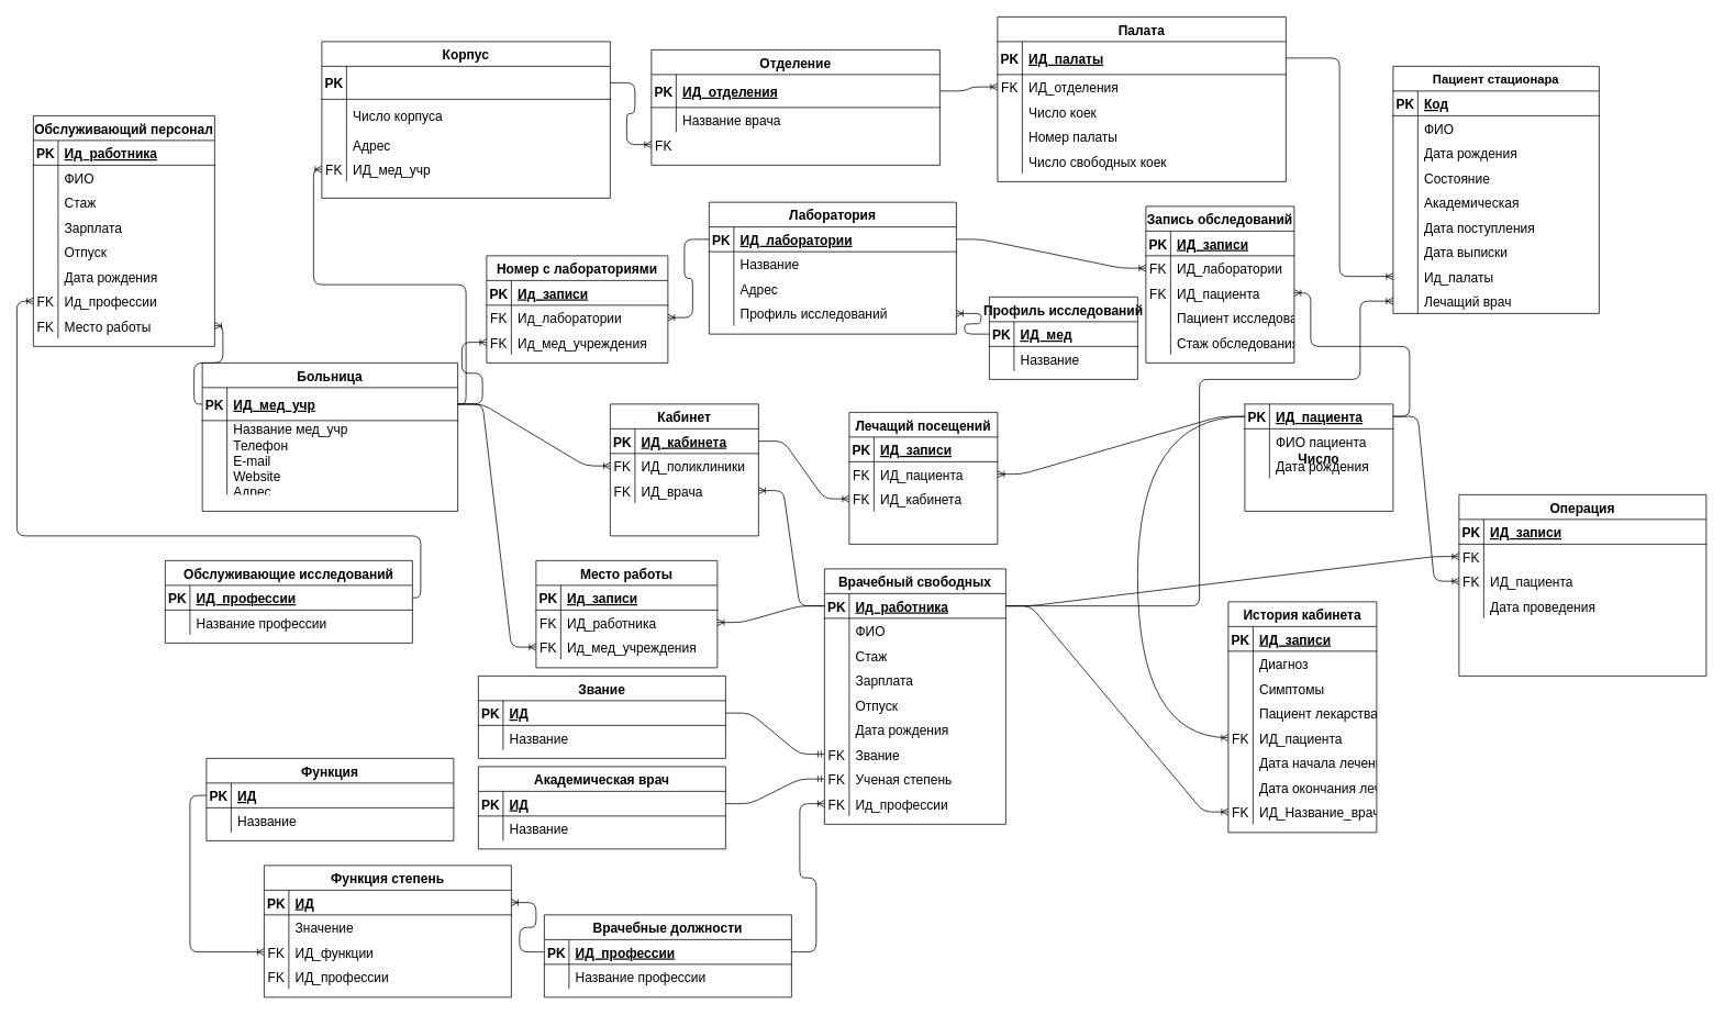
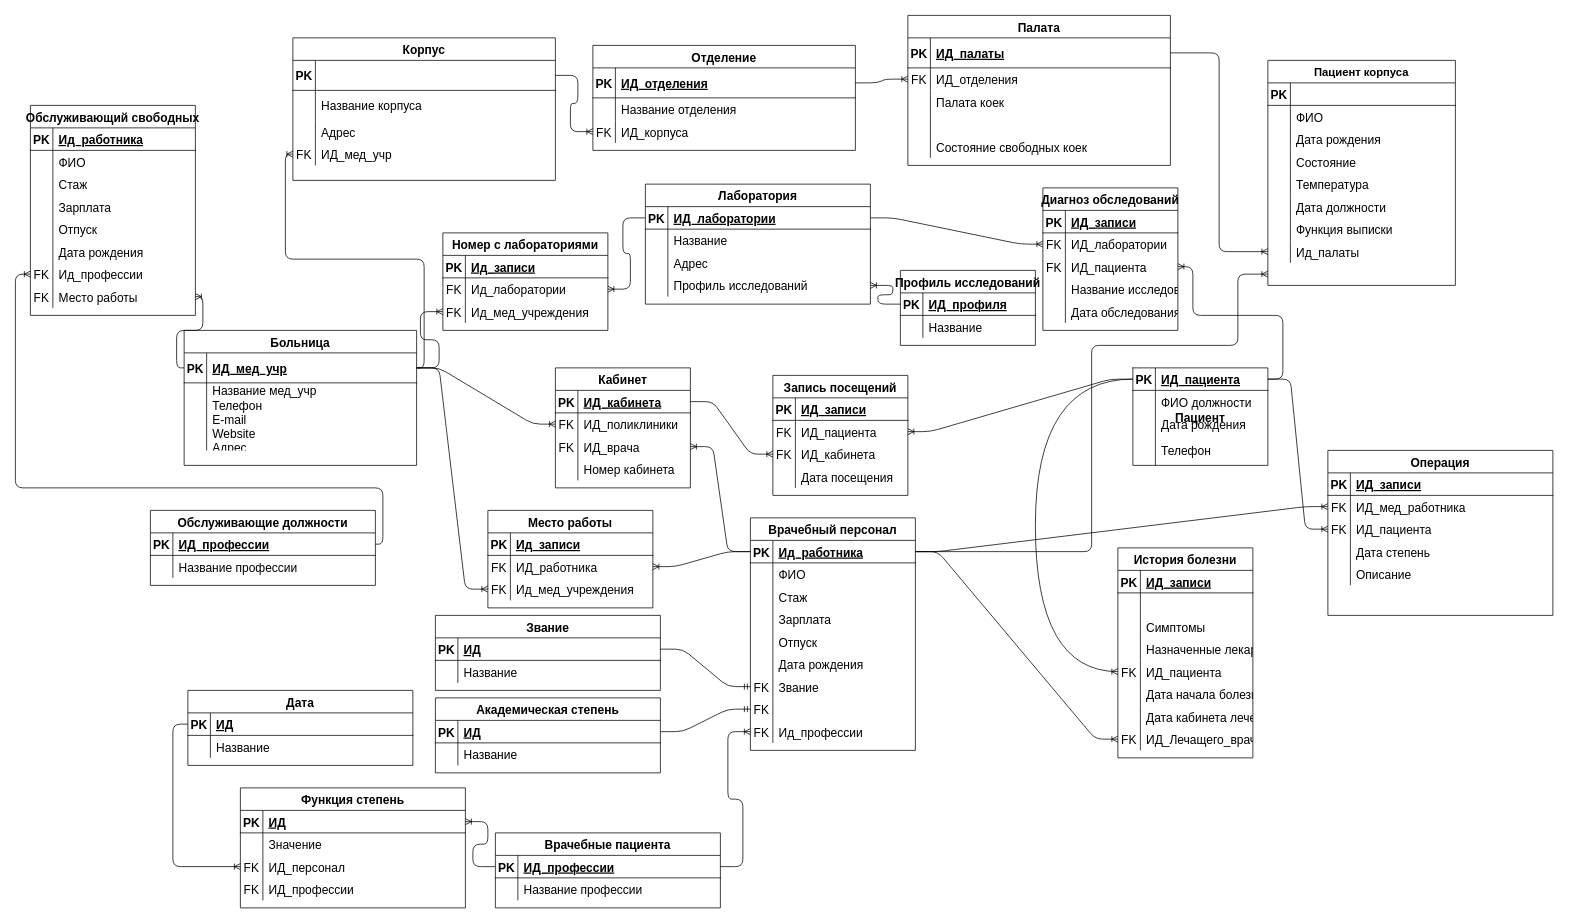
- <mxCell id="315" value="Пациент стационара" style="shape=table;startSize=30;container=1;collapsible=1;childLayout=tableLayout;fixedRows=1;rowLines=0;fontStyle=1;align=center;resizeLast=1;fontSize=15;" vertex="1" parent="1"><mxGeometry x="1690" y="80" width="250" height="300" as="geometry" /></mxCell>
+ <mxCell id="315" value="Пациент корпуса" style="shape=table;startSize=30;container=1;collapsible=1;childLayout=tableLayout;fixedRows=1;rowLines=0;fontStyle=1;align=center;resizeLast=1;fontSize=15;" vertex="1" parent="1"><mxGeometry x="1690" y="80" width="250" height="300" as="geometry" /></mxCell>
- <mxCell id="318" value="Код" style="shape=partialRectangle;connectable=0;fillColor=none;top=0;left=0;bottom=0;right=0;align=left;spacingLeft=6;fontStyle=5;overflow=hidden;fontSize=16;" vertex="1" parent="316"><mxGeometry x="30" width="220" height="30" as="geometry" /></mxCell>
- <mxCell id="181" value="Число коек" style="shape=partialRectangle;overflow=hidden;connectable=0;fillColor=none;top=0;left=0;bottom=0;right=0;align=left;spacingLeft=6;fontSize=16;" parent="179" vertex="1"><mxGeometry x="30" width="320" height="30" as="geometry" /></mxCell>
+ <mxCell id="181" value="Палата коек" style="shape=partialRectangle;overflow=hidden;connectable=0;fillColor=none;top=0;left=0;bottom=0;right=0;align=left;spacingLeft=6;fontSize=16;" parent="179" vertex="1"><mxGeometry x="30" width="320" height="30" as="geometry" /></mxCell>
- <mxCell id="14" value="Число корпуса" style="shape=partialRectangle;overflow=hidden;connectable=0;fillColor=none;top=0;left=0;bottom=0;right=0;align=left;spacingLeft=6;fontSize=16;" parent="12" vertex="1"><mxGeometry x="30" width="320" height="40" as="geometry" /></mxCell>
+ <mxCell id="14" value="Название корпуса" style="shape=partialRectangle;overflow=hidden;connectable=0;fillColor=none;top=0;left=0;bottom=0;right=0;align=left;spacingLeft=6;fontSize=16;" parent="12" vertex="1"><mxGeometry x="30" width="320" height="40" as="geometry" /></mxCell>
- <mxCell id="27" value="Название врача" style="shape=partialRectangle;overflow=hidden;connectable=0;fillColor=none;top=0;left=0;bottom=0;right=0;align=left;spacingLeft=6;fontSize=16;" parent="25" vertex="1"><mxGeometry x="30" width="320" height="30" as="geometry" /></mxCell>
+ <mxCell id="27" value="Название отделения" style="shape=partialRectangle;overflow=hidden;connectable=0;fillColor=none;top=0;left=0;bottom=0;right=0;align=left;spacingLeft=6;fontSize=16;" parent="25" vertex="1"><mxGeometry x="30" width="320" height="30" as="geometry" /></mxCell>
- <mxCell id="242" value="Обслуживающий персонал" style="shape=table;startSize=30;container=1;collapsible=1;childLayout=tableLayout;fixedRows=1;rowLines=0;fontStyle=1;align=center;resizeLast=1;fontSize=16;" parent="1" vertex="1"><mxGeometry x="40" y="140" width="220" height="280" as="geometry" /></mxCell>
+ <mxCell id="242" value="Обслуживающий свободных" style="shape=table;startSize=30;container=1;collapsible=1;childLayout=tableLayout;fixedRows=1;rowLines=0;fontStyle=1;align=center;resizeLast=1;fontSize=16;" parent="1" vertex="1"><mxGeometry x="40" y="140" width="220" height="280" as="geometry" /></mxCell>
- <mxCell id="184" value="Номер палаты" style="shape=partialRectangle;connectable=0;fillColor=none;top=0;left=0;bottom=0;right=0;align=left;spacingLeft=6;overflow=hidden;fontSize=16;" parent="182" vertex="1"><mxGeometry x="30" width="320" height="30" as="geometry" /></mxCell>
+ <mxCell id="30" value="ИД_корпуса" style="shape=partialRectangle;connectable=0;fillColor=none;top=0;left=0;bottom=0;right=0;align=left;spacingLeft=6;fontStyle=0;overflow=hidden;fontSize=16;" parent="28" vertex="1"><mxGeometry x="30" width="320" height="30" as="geometry" /></mxCell>
- <mxCell id="187" value="Число свободных коек" style="shape=partialRectangle;connectable=0;fillColor=none;top=0;left=0;bottom=0;right=0;align=left;spacingLeft=6;overflow=hidden;fontSize=16;" parent="185" vertex="1"><mxGeometry x="30" width="320" height="30" as="geometry" /></mxCell>
+ <mxCell id="187" value="Состояние свободных коек" style="shape=partialRectangle;connectable=0;fillColor=none;top=0;left=0;bottom=0;right=0;align=left;spacingLeft=6;overflow=hidden;fontSize=16;" parent="185" vertex="1"><mxGeometry x="30" width="320" height="30" as="geometry" /></mxCell>
- <mxCell id="330" value="Академическая" style="shape=partialRectangle;connectable=0;fillColor=none;top=0;left=0;bottom=0;right=0;align=left;spacingLeft=6;overflow=hidden;fontSize=16;" vertex="1" parent="328"><mxGeometry x="30" width="220" height="30" as="geometry" /></mxCell>
+ <mxCell id="330" value="Температура" style="shape=partialRectangle;connectable=0;fillColor=none;top=0;left=0;bottom=0;right=0;align=left;spacingLeft=6;overflow=hidden;fontSize=16;" vertex="1" parent="328"><mxGeometry x="30" width="220" height="30" as="geometry" /></mxCell>
- <mxCell id="217" value="Запись обследований" style="shape=table;startSize=30;container=1;collapsible=1;childLayout=tableLayout;fixedRows=1;rowLines=0;fontStyle=1;align=center;resizeLast=1;fontSize=16;" parent="1" vertex="1"><mxGeometry x="1390" y="250" width="180" height="190" as="geometry" /></mxCell>
+ <mxCell id="217" value="Диагноз обследований" style="shape=table;startSize=30;container=1;collapsible=1;childLayout=tableLayout;fixedRows=1;rowLines=0;fontStyle=1;align=center;resizeLast=1;fontSize=16;" parent="1" vertex="1"><mxGeometry x="1390" y="250" width="180" height="190" as="geometry" /></mxCell>
- <mxCell id="333" value="Дата поступления" style="shape=partialRectangle;connectable=0;fillColor=none;top=0;left=0;bottom=0;right=0;align=left;spacingLeft=6;overflow=hidden;fontSize=16;" vertex="1" parent="331"><mxGeometry x="30" width="220" height="30" as="geometry" /></mxCell>
+ <mxCell id="333" value="Дата должности" style="shape=partialRectangle;connectable=0;fillColor=none;top=0;left=0;bottom=0;right=0;align=left;spacingLeft=6;overflow=hidden;fontSize=16;" vertex="1" parent="331"><mxGeometry x="30" width="220" height="30" as="geometry" /></mxCell>
- <mxCell id="336" value="Дата выписки" style="shape=partialRectangle;connectable=0;fillColor=none;top=0;left=0;bottom=0;right=0;align=left;spacingLeft=6;overflow=hidden;fontSize=16;" vertex="1" parent="334"><mxGeometry x="30" width="220" height="30" as="geometry" /></mxCell>
+ <mxCell id="336" value="Функция выписки" style="shape=partialRectangle;connectable=0;fillColor=none;top=0;left=0;bottom=0;right=0;align=left;spacingLeft=6;overflow=hidden;fontSize=16;" vertex="1" parent="334"><mxGeometry x="30" width="220" height="30" as="geometry" /></mxCell>
- <mxCell id="342" value="Лечащий врач" style="shape=partialRectangle;connectable=0;fillColor=none;top=0;left=0;bottom=0;right=0;align=left;spacingLeft=6;overflow=hidden;fontSize=16;" vertex="1" parent="340"><mxGeometry x="30" width="220" height="30" as="geometry" /></mxCell>
- <mxCell id="229" value="Пациент исследования" style="shape=partialRectangle;connectable=0;fillColor=none;top=0;left=0;bottom=0;right=0;align=left;spacingLeft=6;overflow=hidden;fontSize=16;" parent="227" vertex="1"><mxGeometry x="30" width="150" height="30" as="geometry" /></mxCell>
+ <mxCell id="229" value="Название исследования" style="shape=partialRectangle;connectable=0;fillColor=none;top=0;left=0;bottom=0;right=0;align=left;spacingLeft=6;overflow=hidden;fontSize=16;" parent="227" vertex="1"><mxGeometry x="30" width="150" height="30" as="geometry" /></mxCell>
- <mxCell id="127" value="ИД_мед" style="shape=partialRectangle;connectable=0;fillColor=none;top=0;left=0;bottom=0;right=0;align=left;spacingLeft=6;fontStyle=5;overflow=hidden;fontSize=16;" parent="125" vertex="1"><mxGeometry x="30" width="150" height="30" as="geometry" /></mxCell>
+ <mxCell id="127" value="ИД_профиля" style="shape=partialRectangle;connectable=0;fillColor=none;top=0;left=0;bottom=0;right=0;align=left;spacingLeft=6;fontStyle=5;overflow=hidden;fontSize=16;" parent="125" vertex="1"><mxGeometry x="30" width="150" height="30" as="geometry" /></mxCell>
- <mxCell id="232" value="Стаж обследования" style="shape=partialRectangle;connectable=0;fillColor=none;top=0;left=0;bottom=0;right=0;align=left;spacingLeft=6;overflow=hidden;fontSize=16;" parent="230" vertex="1"><mxGeometry x="30" width="150" height="30" as="geometry" /></mxCell>
+ <mxCell id="232" value="Дата обследования" style="shape=partialRectangle;connectable=0;fillColor=none;top=0;left=0;bottom=0;right=0;align=left;spacingLeft=6;overflow=hidden;fontSize=16;" parent="230" vertex="1"><mxGeometry x="30" width="150" height="30" as="geometry" /></mxCell>
- <mxCell id="202" value="Лечащий посещений" style="shape=table;startSize=30;container=1;collapsible=1;childLayout=tableLayout;fixedRows=1;rowLines=0;fontStyle=1;align=center;resizeLast=1;fontSize=16;" parent="1" vertex="1"><mxGeometry x="1030" y="500" width="180" height="160" as="geometry" /></mxCell>
+ <mxCell id="202" value="Запись посещений" style="shape=table;startSize=30;container=1;collapsible=1;childLayout=tableLayout;fixedRows=1;rowLines=0;fontStyle=1;align=center;resizeLast=1;fontSize=16;" parent="1" vertex="1"><mxGeometry x="1030" y="500" width="180" height="160" as="geometry" /></mxCell>
- <mxCell id="138" value="ФИО пациента" style="shape=partialRectangle;connectable=0;fillColor=none;top=0;left=0;bottom=0;right=0;align=left;spacingLeft=6;overflow=hidden;fontSize=16;" parent="136" vertex="1"><mxGeometry x="30" width="150" height="30" as="geometry" /></mxCell>
+ <mxCell id="138" value="ФИО должности" style="shape=partialRectangle;connectable=0;fillColor=none;top=0;left=0;bottom=0;right=0;align=left;spacingLeft=6;overflow=hidden;fontSize=16;" parent="136" vertex="1"><mxGeometry x="30" width="150" height="30" as="geometry" /></mxCell>
- <mxCell id="132" value="Число" style="shape=table;startSize=0;container=1;collapsible=1;childLayout=tableLayout;fixedRows=1;rowLines=0;fontStyle=1;align=center;resizeLast=1;fontSize=16;" parent="1" vertex="1"><mxGeometry x="1510" y="490" width="180" height="130" as="geometry" /></mxCell>
+ <mxCell id="132" value="Пациент" style="shape=table;startSize=0;container=1;collapsible=1;childLayout=tableLayout;fixedRows=1;rowLines=0;fontStyle=1;align=center;resizeLast=1;fontSize=16;" parent="1" vertex="1"><mxGeometry x="1510" y="490" width="180" height="130" as="geometry" /></mxCell>
+ <mxCell id="144" value="Телефон" style="shape=partialRectangle;connectable=0;fillColor=none;top=0;left=0;bottom=0;right=0;align=left;spacingLeft=6;overflow=hidden;fontSize=16;" parent="142" vertex="1"><mxGeometry x="30" width="150" height="40" as="geometry" /></mxCell>
+ <mxCell id="201" value="Номер кабинета" style="shape=partialRectangle;connectable=0;fillColor=none;top=0;left=0;bottom=0;right=0;align=left;spacingLeft=6;overflow=hidden;fontSize=16;" parent="199" vertex="1"><mxGeometry x="30" width="150" height="30" as="geometry" /></mxCell>
+ <mxCell id="214" value="Дата посещения" style="shape=partialRectangle;connectable=0;fillColor=none;top=0;left=0;bottom=0;right=0;align=left;spacingLeft=6;overflow=hidden;fontSize=16;" parent="212" vertex="1"><mxGeometry x="30" width="150" height="30" as="geometry" /></mxCell>
+ <mxCell id="98" value="ИД_мед_работника" style="shape=partialRectangle;connectable=0;fillColor=none;top=0;left=0;bottom=0;right=0;align=left;spacingLeft=6;fontStyle=0;overflow=hidden;fontSize=16;" parent="96" vertex="1"><mxGeometry x="30" width="270" height="30" as="geometry" /></mxCell>
- <mxCell id="235" value="Обслуживающие исследований" style="shape=table;startSize=30;container=1;collapsible=1;childLayout=tableLayout;fixedRows=1;rowLines=0;fontStyle=1;align=center;resizeLast=1;fontSize=16;" parent="1" vertex="1"><mxGeometry x="200" y="680" width="300" height="100.0" as="geometry" /></mxCell>
+ <mxCell id="235" value="Обслуживающие должности" style="shape=table;startSize=30;container=1;collapsible=1;childLayout=tableLayout;fixedRows=1;rowLines=0;fontStyle=1;align=center;resizeLast=1;fontSize=16;" parent="1" vertex="1"><mxGeometry x="200" y="680" width="300" height="100.0" as="geometry" /></mxCell>
- <mxCell id="51" value="Врачебный свободных" style="shape=table;startSize=30;container=1;collapsible=1;childLayout=tableLayout;fixedRows=1;rowLines=0;fontStyle=1;align=center;resizeLast=1;fontSize=16;" parent="1" vertex="1"><mxGeometry x="1000" y="690" width="220" height="310" as="geometry" /></mxCell>
+ <mxCell id="51" value="Врачебный персонал" style="shape=table;startSize=30;container=1;collapsible=1;childLayout=tableLayout;fixedRows=1;rowLines=0;fontStyle=1;align=center;resizeLast=1;fontSize=16;" parent="1" vertex="1"><mxGeometry x="1000" y="690" width="220" height="310" as="geometry" /></mxCell>
- <mxCell id="104" value="Дата проведения" style="shape=partialRectangle;connectable=0;fillColor=none;top=0;left=0;bottom=0;right=0;align=left;spacingLeft=6;overflow=hidden;fontSize=16;" parent="102" vertex="1"><mxGeometry x="30" width="270" height="30" as="geometry" /></mxCell>
+ <mxCell id="104" value="Дата степень" style="shape=partialRectangle;connectable=0;fillColor=none;top=0;left=0;bottom=0;right=0;align=left;spacingLeft=6;overflow=hidden;fontSize=16;" parent="102" vertex="1"><mxGeometry x="30" width="270" height="30" as="geometry" /></mxCell>
- <mxCell id="145" value="История кабинета" style="shape=table;startSize=30;container=1;collapsible=1;childLayout=tableLayout;fixedRows=1;rowLines=0;fontStyle=1;align=center;resizeLast=1;fontSize=16;" parent="1" vertex="1"><mxGeometry x="1490" y="730" width="180" height="280" as="geometry" /></mxCell>
+ <mxCell id="145" value="История болезни" style="shape=table;startSize=30;container=1;collapsible=1;childLayout=tableLayout;fixedRows=1;rowLines=0;fontStyle=1;align=center;resizeLast=1;fontSize=16;" parent="1" vertex="1"><mxGeometry x="1490" y="730" width="180" height="280" as="geometry" /></mxCell>
+ <mxCell id="107" value="Описание" style="shape=partialRectangle;connectable=0;fillColor=none;top=0;left=0;bottom=0;right=0;align=left;spacingLeft=6;overflow=hidden;fontSize=16;" parent="105" vertex="1"><mxGeometry x="30" width="270" height="30" as="geometry" /></mxCell>
- <mxCell id="151" value="Диагноз" style="shape=partialRectangle;connectable=0;fillColor=none;top=0;left=0;bottom=0;right=0;align=left;spacingLeft=6;overflow=hidden;fontSize=16;" parent="149" vertex="1"><mxGeometry x="30" width="150" height="30" as="geometry" /></mxCell>
- <mxCell id="157" value="Пациент лекарства" style="shape=partialRectangle;connectable=0;fillColor=none;top=0;left=0;bottom=0;right=0;align=left;spacingLeft=6;overflow=hidden;fontSize=16;" parent="155" vertex="1"><mxGeometry x="30" width="150" height="30" as="geometry" /></mxCell>
+ <mxCell id="157" value="Назначенные лекарства" style="shape=partialRectangle;connectable=0;fillColor=none;top=0;left=0;bottom=0;right=0;align=left;spacingLeft=6;overflow=hidden;fontSize=16;" parent="155" vertex="1"><mxGeometry x="30" width="150" height="30" as="geometry" /></mxCell>
- <mxCell id="163" value="Дата начала лечения" style="shape=partialRectangle;connectable=0;fillColor=none;top=0;left=0;bottom=0;right=0;align=left;spacingLeft=6;overflow=hidden;fontSize=16;" parent="161" vertex="1"><mxGeometry x="30" width="150" height="30" as="geometry" /></mxCell>
+ <mxCell id="163" value="Дата начала болезни" style="shape=partialRectangle;connectable=0;fillColor=none;top=0;left=0;bottom=0;right=0;align=left;spacingLeft=6;overflow=hidden;fontSize=16;" parent="161" vertex="1"><mxGeometry x="30" width="150" height="30" as="geometry" /></mxCell>
- <mxCell id="283" value="Функция" style="shape=table;startSize=30;container=1;collapsible=1;childLayout=tableLayout;fixedRows=1;rowLines=0;fontStyle=1;align=center;resizeLast=1;fontSize=16;" parent="1" vertex="1"><mxGeometry x="250" y="920" width="300" height="100.0" as="geometry" /></mxCell>
+ <mxCell id="283" value="Дата" style="shape=table;startSize=30;container=1;collapsible=1;childLayout=tableLayout;fixedRows=1;rowLines=0;fontStyle=1;align=center;resizeLast=1;fontSize=16;" parent="1" vertex="1"><mxGeometry x="250" y="920" width="300" height="100.0" as="geometry" /></mxCell>
- <mxCell id="75" value="Ученая степень" style="shape=partialRectangle;connectable=0;fillColor=none;top=0;left=0;bottom=0;right=0;align=left;spacingLeft=6;overflow=hidden;fontSize=16;" parent="73" vertex="1"><mxGeometry x="30" width="190" height="30" as="geometry" /></mxCell>
- <mxCell id="274" value="Академическая врач" style="shape=table;startSize=30;container=1;collapsible=1;childLayout=tableLayout;fixedRows=1;rowLines=0;fontStyle=1;align=center;resizeLast=1;fontSize=16;" parent="1" vertex="1"><mxGeometry x="580" y="930" width="300" height="100.0" as="geometry" /></mxCell>
+ <mxCell id="274" value="Академическая степень" style="shape=table;startSize=30;container=1;collapsible=1;childLayout=tableLayout;fixedRows=1;rowLines=0;fontStyle=1;align=center;resizeLast=1;fontSize=16;" parent="1" vertex="1"><mxGeometry x="580" y="930" width="300" height="100.0" as="geometry" /></mxCell>
- <mxCell id="166" value="Дата окончания лечения" style="shape=partialRectangle;connectable=0;fillColor=none;top=0;left=0;bottom=0;right=0;align=left;spacingLeft=6;overflow=hidden;fontSize=16;" parent="164" vertex="1"><mxGeometry x="30" width="150" height="30" as="geometry" /></mxCell>
+ <mxCell id="166" value="Дата кабинета лечения" style="shape=partialRectangle;connectable=0;fillColor=none;top=0;left=0;bottom=0;right=0;align=left;spacingLeft=6;overflow=hidden;fontSize=16;" parent="164" vertex="1"><mxGeometry x="30" width="150" height="30" as="geometry" /></mxCell>
- <mxCell id="169" value="ИД_Название_врача" style="shape=partialRectangle;connectable=0;fillColor=none;top=0;left=0;bottom=0;right=0;align=left;spacingLeft=6;fontStyle=0;overflow=hidden;fontSize=16;" parent="167" vertex="1"><mxGeometry x="30" width="150" height="30" as="geometry" /></mxCell>
+ <mxCell id="169" value="ИД_Лечащего_врача" style="shape=partialRectangle;connectable=0;fillColor=none;top=0;left=0;bottom=0;right=0;align=left;spacingLeft=6;fontStyle=0;overflow=hidden;fontSize=16;" parent="167" vertex="1"><mxGeometry x="30" width="150" height="30" as="geometry" /></mxCell>
- <mxCell id="33" value="Врачебные должности" style="shape=table;startSize=30;container=1;collapsible=1;childLayout=tableLayout;fixedRows=1;rowLines=0;fontStyle=1;align=center;resizeLast=1;fontSize=16;" parent="1" vertex="1"><mxGeometry x="660" y="1110" width="300" height="100.0" as="geometry" /></mxCell>
+ <mxCell id="33" value="Врачебные пациента" style="shape=table;startSize=30;container=1;collapsible=1;childLayout=tableLayout;fixedRows=1;rowLines=0;fontStyle=1;align=center;resizeLast=1;fontSize=16;" parent="1" vertex="1"><mxGeometry x="660" y="1110" width="300" height="100.0" as="geometry" /></mxCell>
- <mxCell id="299" value="ИД_функции" style="shape=partialRectangle;connectable=0;fillColor=none;top=0;left=0;bottom=0;right=0;align=left;spacingLeft=6;fontStyle=0;overflow=hidden;fontSize=16;" parent="297" vertex="1"><mxGeometry x="30" width="270" height="30" as="geometry" /></mxCell>
+ <mxCell id="299" value="ИД_персонал" style="shape=partialRectangle;connectable=0;fillColor=none;top=0;left=0;bottom=0;right=0;align=left;spacingLeft=6;fontStyle=0;overflow=hidden;fontSize=16;" parent="297" vertex="1"><mxGeometry x="30" width="270" height="30" as="geometry" /></mxCell>
